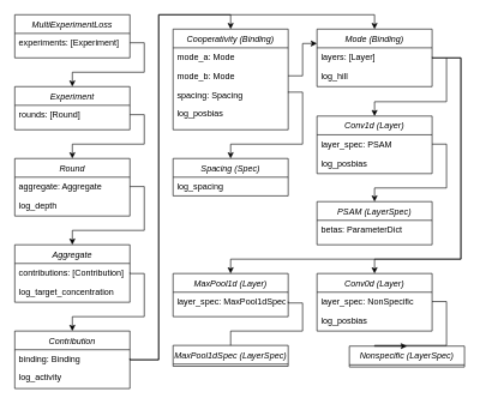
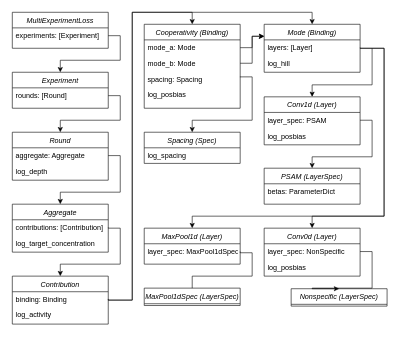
+ <mxCell id="41" style="edgeStyle=orthogonalEdgeStyle;rounded=0;orthogonalLoop=1;jettySize=auto;html=1;exitX=1;exitY=0.5;exitDx=0;exitDy=0;entryX=0;entryY=0.25;entryDx=0;entryDy=0;" parent="1" source="29" target="19" edge="1"><mxGeometry relative="1" as="geometry" /></mxCell>
